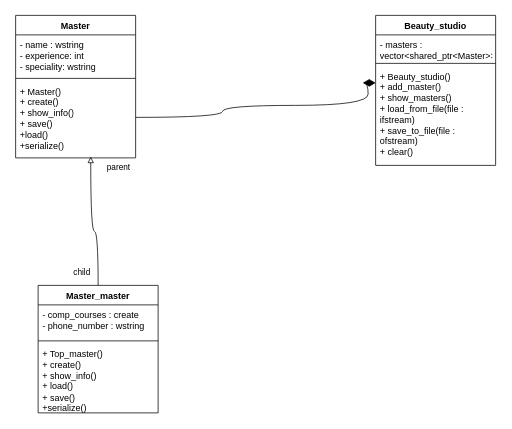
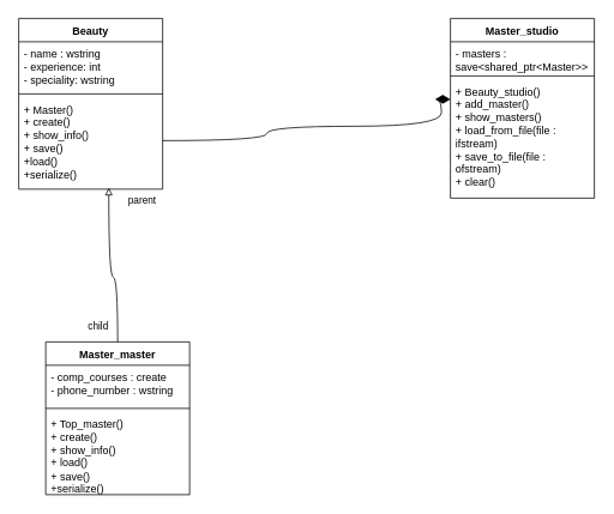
- <mxCell id="2" value="Master" style="swimlane;fontStyle=1;align=center;verticalAlign=top;childLayout=stackLayout;horizontal=1;startSize=26;horizontalStack=0;resizeParent=1;resizeParentMax=0;resizeLast=0;collapsible=1;marginBottom=0;whiteSpace=wrap;html=1;" parent="1" vertex="1"><mxGeometry x="20" y="20" width="160" height="190" as="geometry" /></mxCell>
+ <mxCell id="2" value="Beauty" style="swimlane;fontStyle=1;align=center;verticalAlign=top;childLayout=stackLayout;horizontal=1;startSize=26;horizontalStack=0;resizeParent=1;resizeParentMax=0;resizeLast=0;collapsible=1;marginBottom=0;whiteSpace=wrap;html=1;" parent="1" vertex="1"><mxGeometry x="20" y="20" width="160" height="190" as="geometry" /></mxCell>
- <mxCell id="10" value="Beauty_studio" style="swimlane;fontStyle=1;align=center;verticalAlign=top;childLayout=stackLayout;horizontal=1;startSize=26;horizontalStack=0;resizeParent=1;resizeParentMax=0;resizeLast=0;collapsible=1;marginBottom=0;whiteSpace=wrap;html=1;" parent="1" vertex="1"><mxGeometry x="500" y="20" width="160" height="200" as="geometry" /></mxCell>
+ <mxCell id="10" value="Master_studio" style="swimlane;fontStyle=1;align=center;verticalAlign=top;childLayout=stackLayout;horizontal=1;startSize=26;horizontalStack=0;resizeParent=1;resizeParentMax=0;resizeLast=0;collapsible=1;marginBottom=0;whiteSpace=wrap;html=1;" parent="1" vertex="1"><mxGeometry x="500" y="20" width="160" height="200" as="geometry" /></mxCell>
- <mxCell id="11" value="&lt;div&gt;- masters : vector&amp;lt;shared_ptr&amp;lt;Master&amp;gt;&amp;gt;&lt;/div&gt;" style="text;strokeColor=none;fillColor=none;align=left;verticalAlign=top;spacingLeft=4;spacingRight=4;overflow=hidden;rotatable=0;points=[[0,0.5],[1,0.5]];portConstraint=eastwest;whiteSpace=wrap;html=1;" parent="10" vertex="1"><mxGeometry y="26" width="160" height="34" as="geometry" /></mxCell>
+ <mxCell id="11" value="&lt;div&gt;- masters : save&amp;lt;shared_ptr&amp;lt;Master&amp;gt;&amp;gt;&lt;/div&gt;" style="text;strokeColor=none;fillColor=none;align=left;verticalAlign=top;spacingLeft=4;spacingRight=4;overflow=hidden;rotatable=0;points=[[0,0.5],[1,0.5]];portConstraint=eastwest;whiteSpace=wrap;html=1;" parent="10" vertex="1"><mxGeometry y="26" width="160" height="34" as="geometry" /></mxCell>
